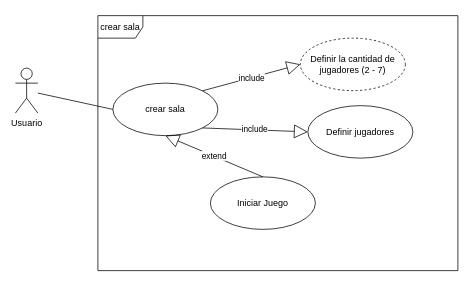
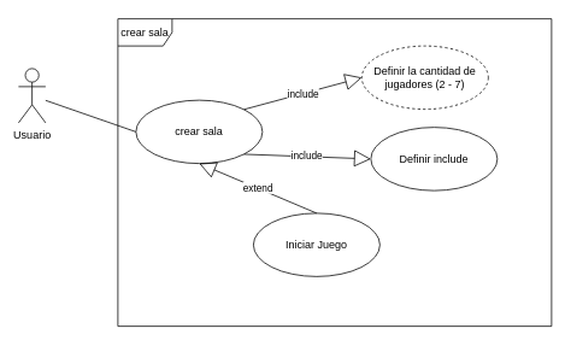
- <mxCell id="2" value="Usuario" style="shape=umlActor;verticalLabelPosition=bottom;verticalAlign=top;html=1;" parent="1" vertex="1"><mxGeometry x="20" y="90" width="30" height="60" as="geometry" /></mxCell>
+ <mxCell id="2" value="Usuario" style="shape=umlActor;verticalLabelPosition=bottom;verticalAlign=top;html=1;" parent="1" vertex="1"><mxGeometry x="20" y="75" width="30" height="60" as="geometry" /></mxCell>
- <mxCell id="8" value="Definir jugadores" style="ellipse;whiteSpace=wrap;html=1;" parent="1" vertex="1"><mxGeometry x="410" y="140" width="140" height="70" as="geometry" /></mxCell>
+ <mxCell id="8" value="Definir include" style="ellipse;whiteSpace=wrap;html=1;" parent="1" vertex="1"><mxGeometry x="410" y="140" width="140" height="70" as="geometry" /></mxCell>
